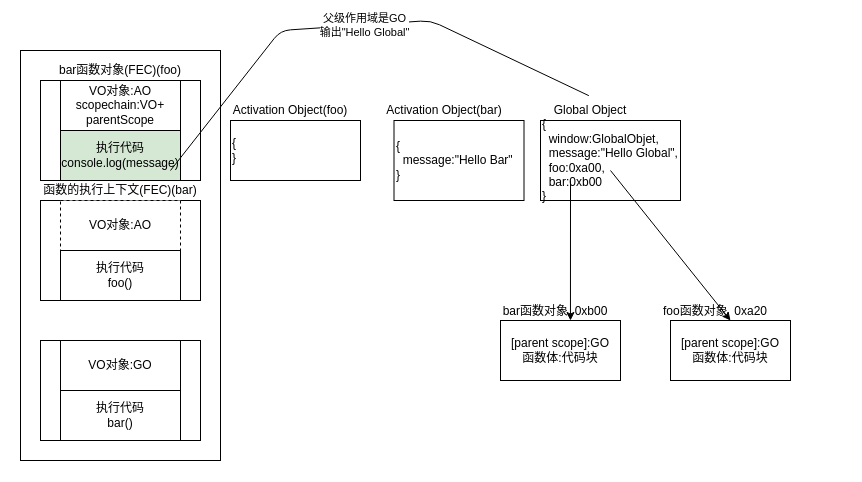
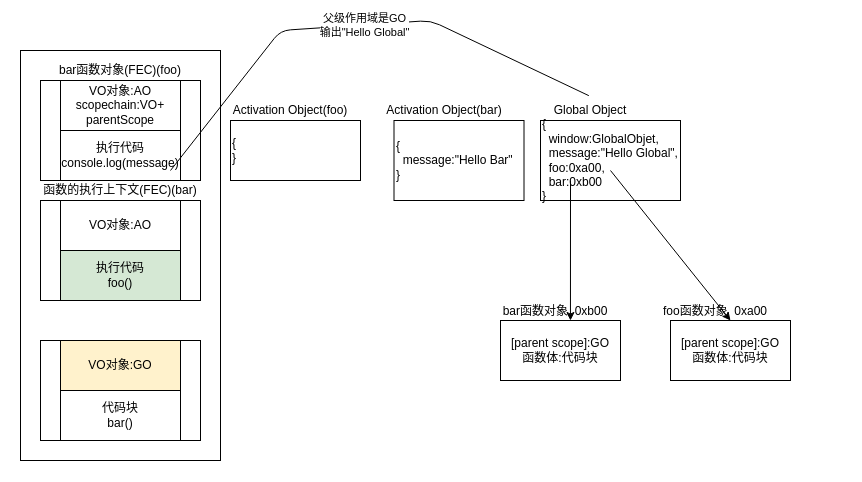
- <mxCell id="25" value="执行代码&lt;br&gt;console.log(message)" style="rounded=0;whiteSpace=wrap;html=1;fillColor=#d5e8d4;" vertex="1" parent="1"><mxGeometry x="60" y="130" width="120" height="50" as="geometry" /></mxCell>
+ <mxCell id="25" value="执行代码&lt;br&gt;console.log(message)" style="rounded=0;whiteSpace=wrap;html=1;" vertex="1" parent="1"><mxGeometry x="60" y="130" width="120" height="50" as="geometry" /></mxCell>
- <mxCell id="15" value="VO对象:AO" style="rounded=0;whiteSpace=wrap;html=1;dashed=1;" vertex="1" parent="1"><mxGeometry x="60" y="200" width="120" height="50" as="geometry" /></mxCell>
+ <mxCell id="15" value="VO对象:AO" style="rounded=0;whiteSpace=wrap;html=1;" vertex="1" parent="1"><mxGeometry x="60" y="200" width="120" height="50" as="geometry" /></mxCell>
- <mxCell id="16" value="执行代码&lt;br&gt;foo()" style="rounded=0;whiteSpace=wrap;html=1;" vertex="1" parent="1"><mxGeometry x="60" y="250" width="120" height="50" as="geometry" /></mxCell>
+ <mxCell id="16" value="执行代码&lt;br&gt;foo()" style="rounded=0;whiteSpace=wrap;html=1;fillColor=#d5e8d4;" vertex="1" parent="1"><mxGeometry x="60" y="250" width="120" height="50" as="geometry" /></mxCell>
- <mxCell id="7" value="foo函数对象&amp;nbsp; 0xa20" style="text;html=1;strokeColor=none;fillColor=none;align=center;verticalAlign=middle;whiteSpace=wrap;rounded=0;" vertex="1" parent="1"><mxGeometry x="590" y="310" width="250" as="geometry" /></mxCell>
+ <mxCell id="7" value="foo函数对象&amp;nbsp; 0xa00" style="text;html=1;strokeColor=none;fillColor=none;align=center;verticalAlign=middle;whiteSpace=wrap;rounded=0;" vertex="1" parent="1"><mxGeometry x="590" y="310" width="250" as="geometry" /></mxCell>
- <mxCell id="12" value="VO对象:GO" style="rounded=0;whiteSpace=wrap;html=1;" vertex="1" parent="1"><mxGeometry x="60" y="340" width="120" height="50" as="geometry" /></mxCell>
+ <mxCell id="12" value="VO对象:GO" style="rounded=0;whiteSpace=wrap;html=1;fillColor=#fff2cc;" vertex="1" parent="1"><mxGeometry x="60" y="340" width="120" height="50" as="geometry" /></mxCell>
- <mxCell id="13" value="执行代码&lt;br&gt;bar()" style="rounded=0;whiteSpace=wrap;html=1;" vertex="1" parent="1"><mxGeometry x="60" y="390" width="120" height="50" as="geometry" /></mxCell>
+ <mxCell id="13" value="代码块&lt;br&gt;bar()" style="rounded=0;whiteSpace=wrap;html=1;" vertex="1" parent="1"><mxGeometry x="60" y="390" width="120" height="50" as="geometry" /></mxCell>
